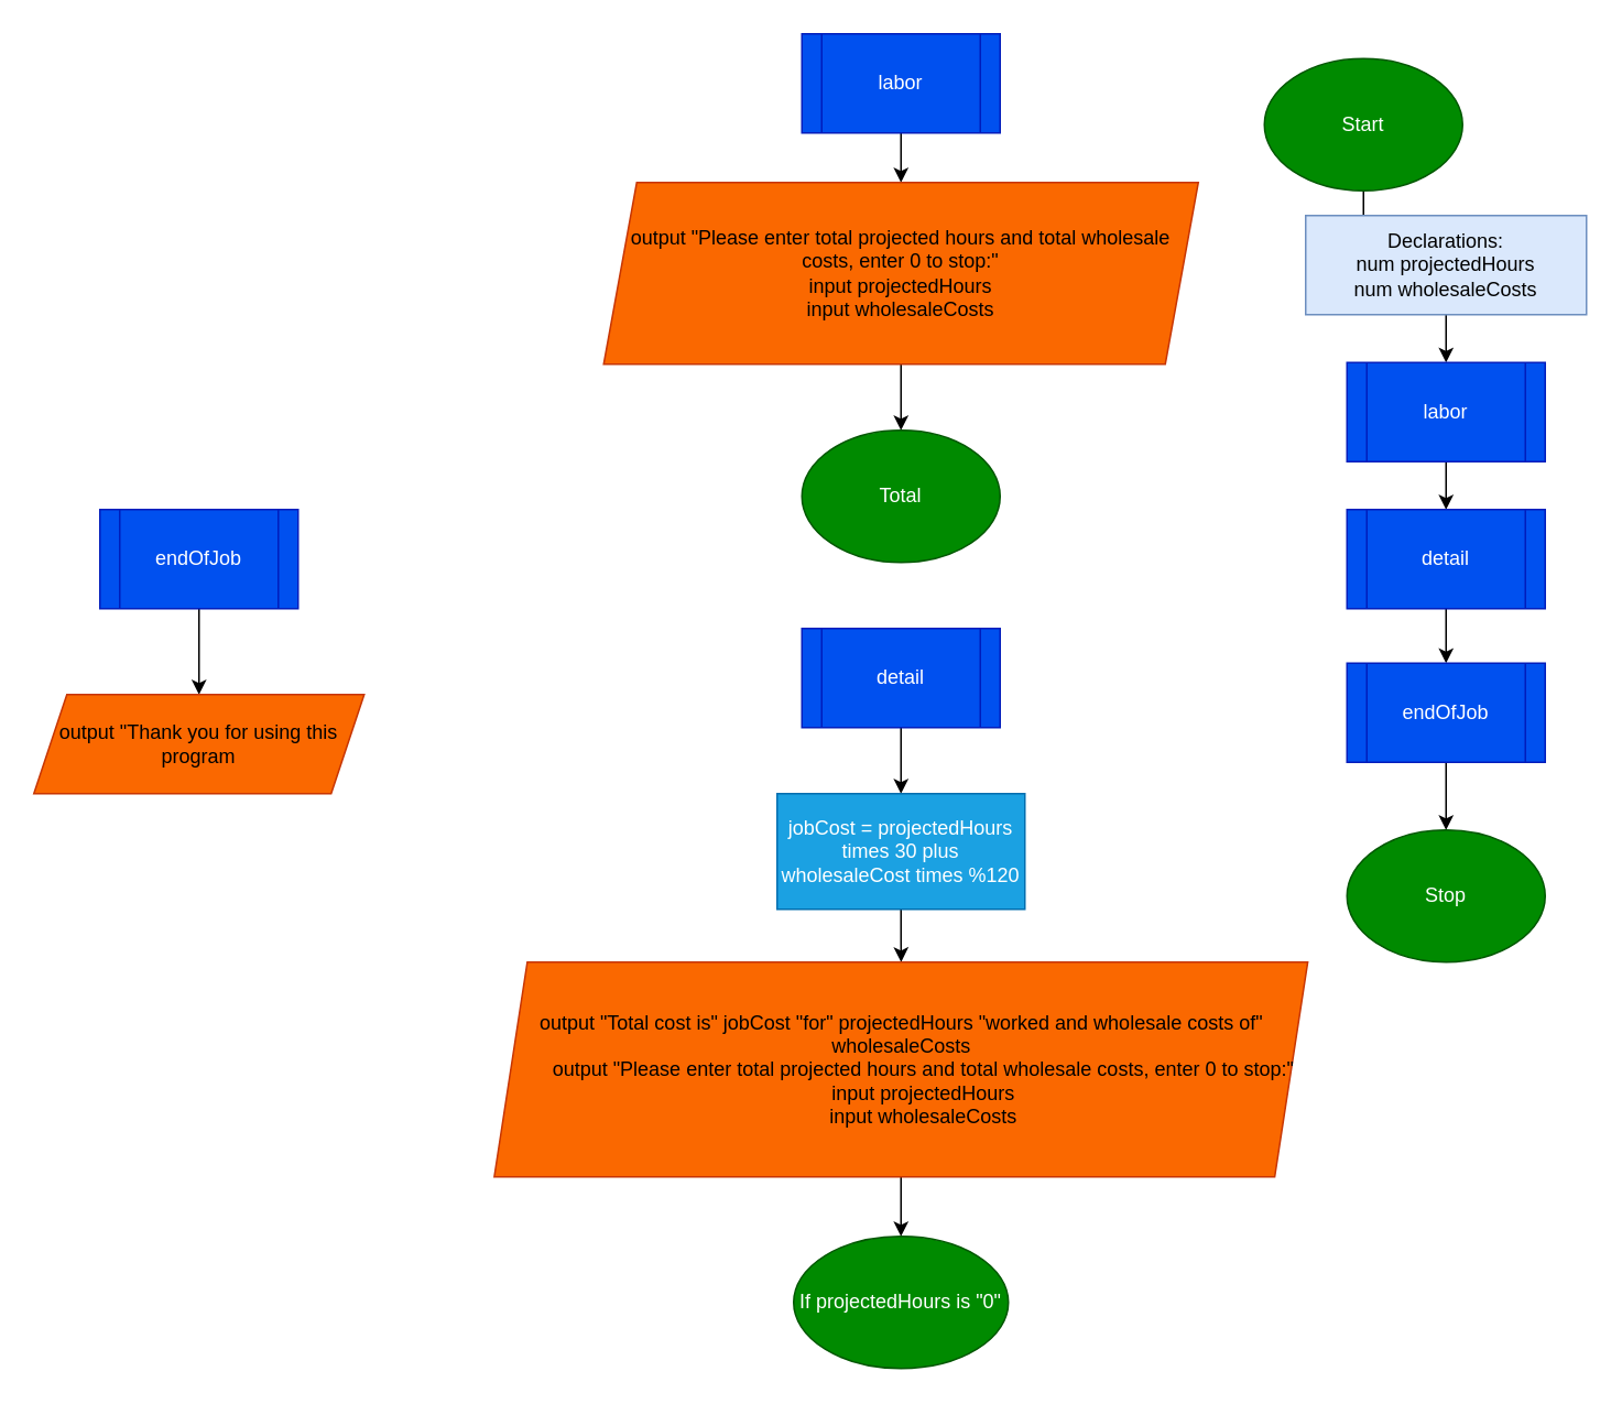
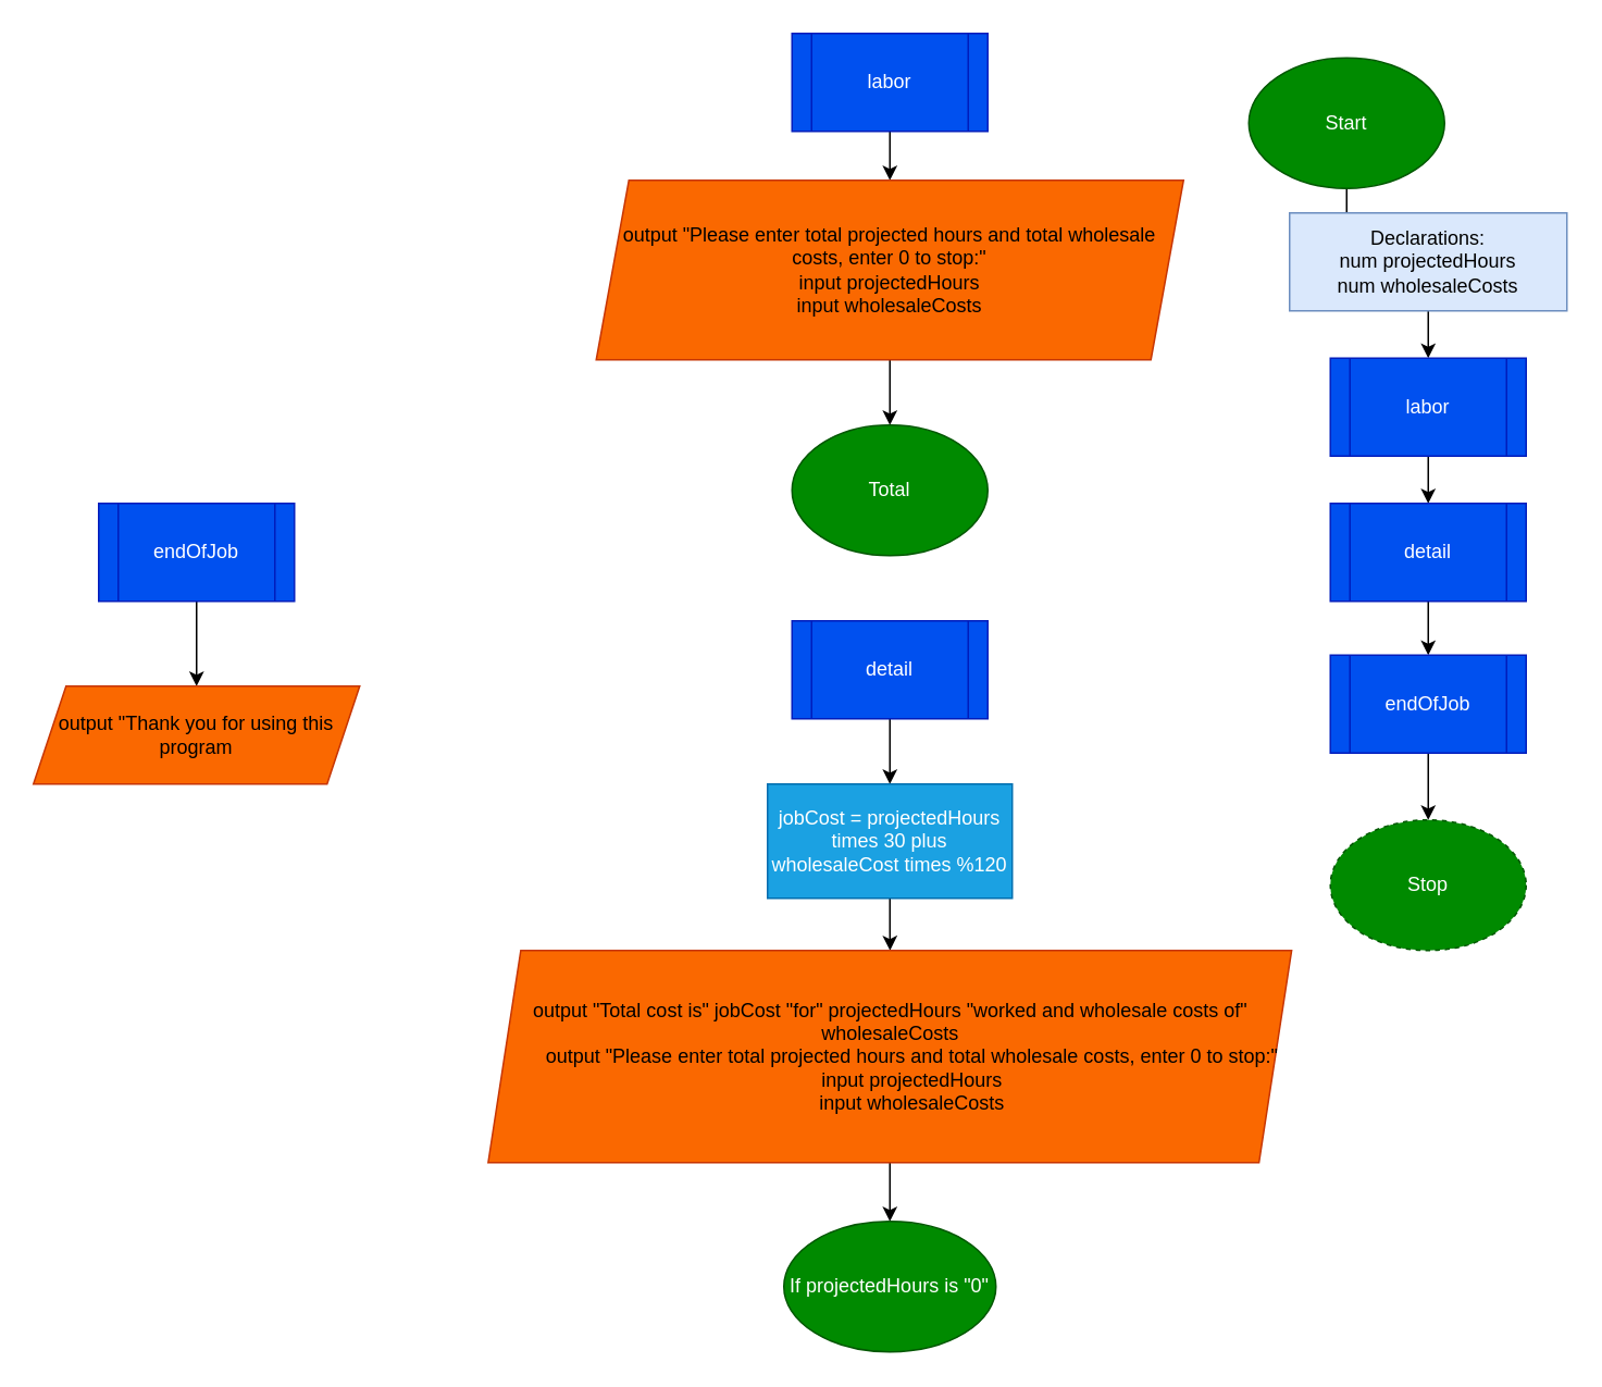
- <mxCell id="12" value="Stop" style="ellipse;whiteSpace=wrap;html=1;fillColor=#008a00;fontColor=#ffffff;strokeColor=#005700;" vertex="1" parent="1"><mxGeometry x="815" y="502" width="120" height="80" as="geometry" /></mxCell>
+ <mxCell id="12" value="Stop" style="ellipse;whiteSpace=wrap;html=1;fillColor=#008a00;fontColor=#ffffff;strokeColor=#005700;dashed=1;" vertex="1" parent="1"><mxGeometry x="815" y="502" width="120" height="80" as="geometry" /></mxCell>
